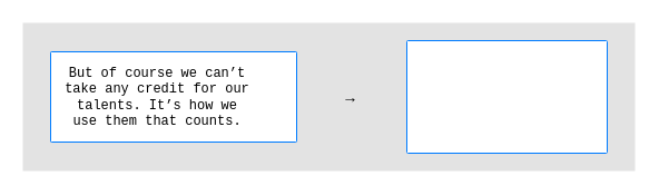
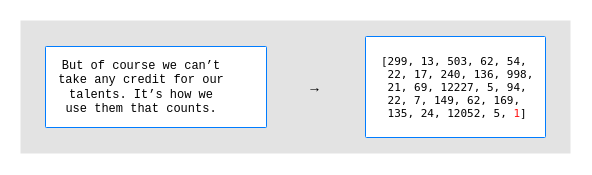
+ <mxCell id="9" value="&lt;pre style=&quot;font-size: 11px&quot;&gt;&lt;span style=&quot;font-family: monospace&quot;&gt;&lt;span style=&quot;color: #000000 ; background-color: #ffffff&quot;&gt;[299, 13, 503, 62, 54,&lt;br&gt; 22, 17, 240, 136, 998,&lt;br&gt; 21, 69, 12227, 5, 94,&lt;br&gt; 22, 7, 149, 62, 169,&lt;br&gt; 135, 24, 12052, 5, &lt;font color=&quot;#FF1212&quot;&gt;1&lt;/font&gt;]&lt;/span&gt;&lt;br&gt;&lt;/span&gt;&lt;/pre&gt;" style="text;html=1;fillColor=none;align=left;verticalAlign=middle;rounded=0;labelPosition=center;verticalLabelPosition=middle;fontFamily=Courier New;labelBorderColor=none;spacing=0;spacingLeft=0;whiteSpace=wrap;" vertex="1" parent="7"><mxGeometry x="16" y="10.5" width="140" height="80" as="geometry" /></mxCell>
